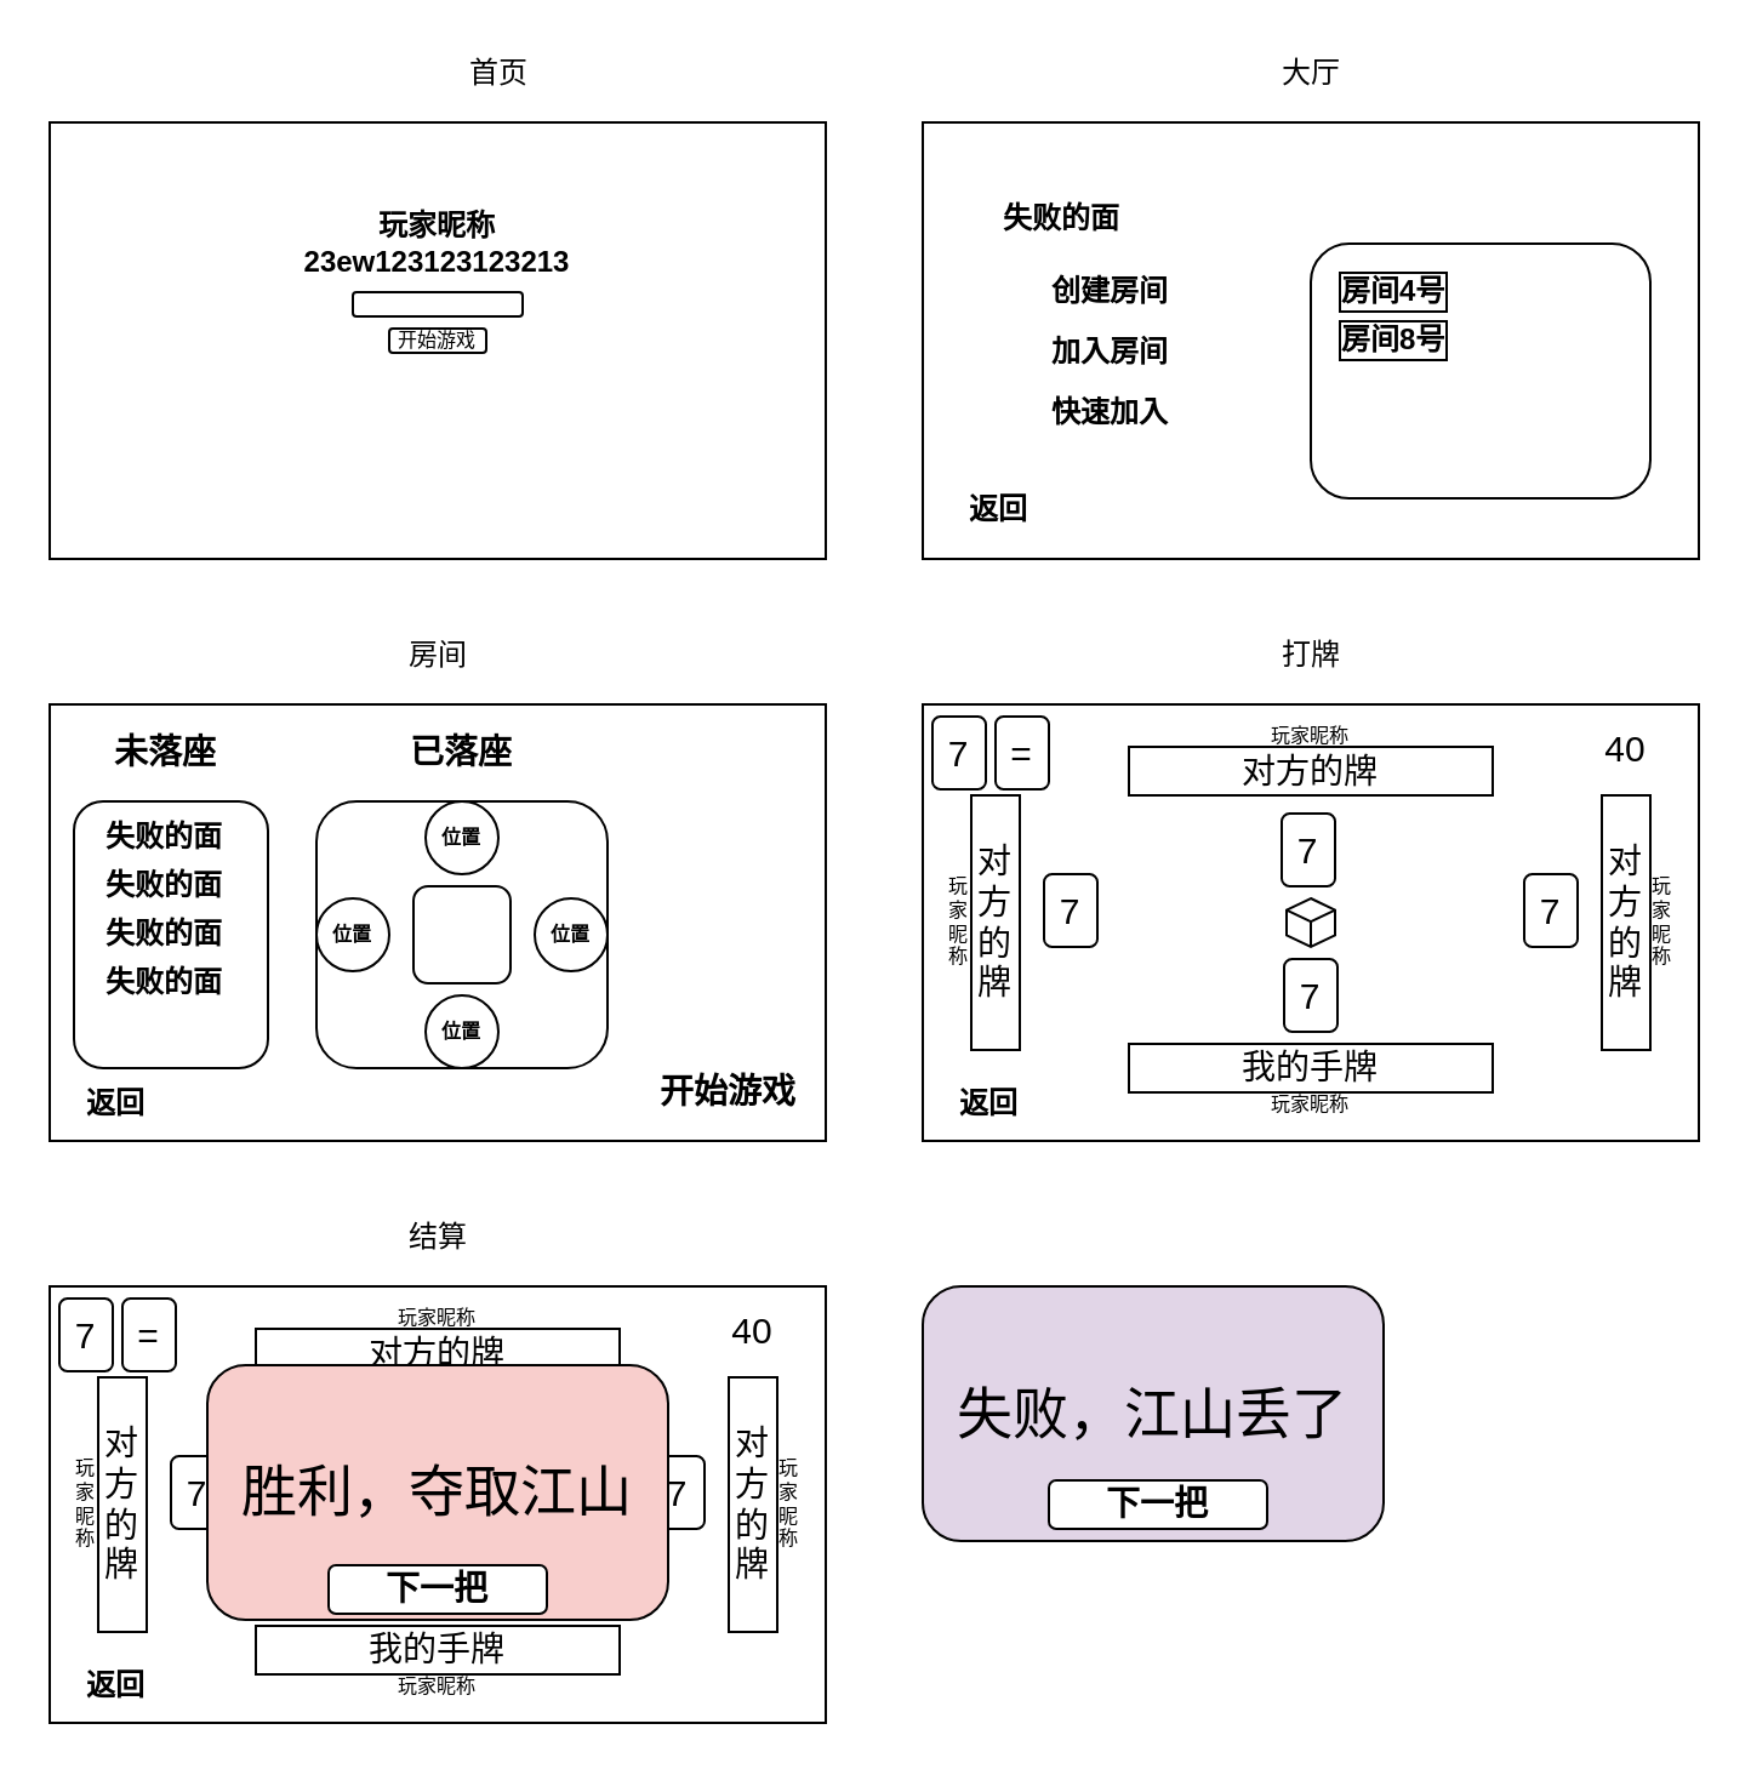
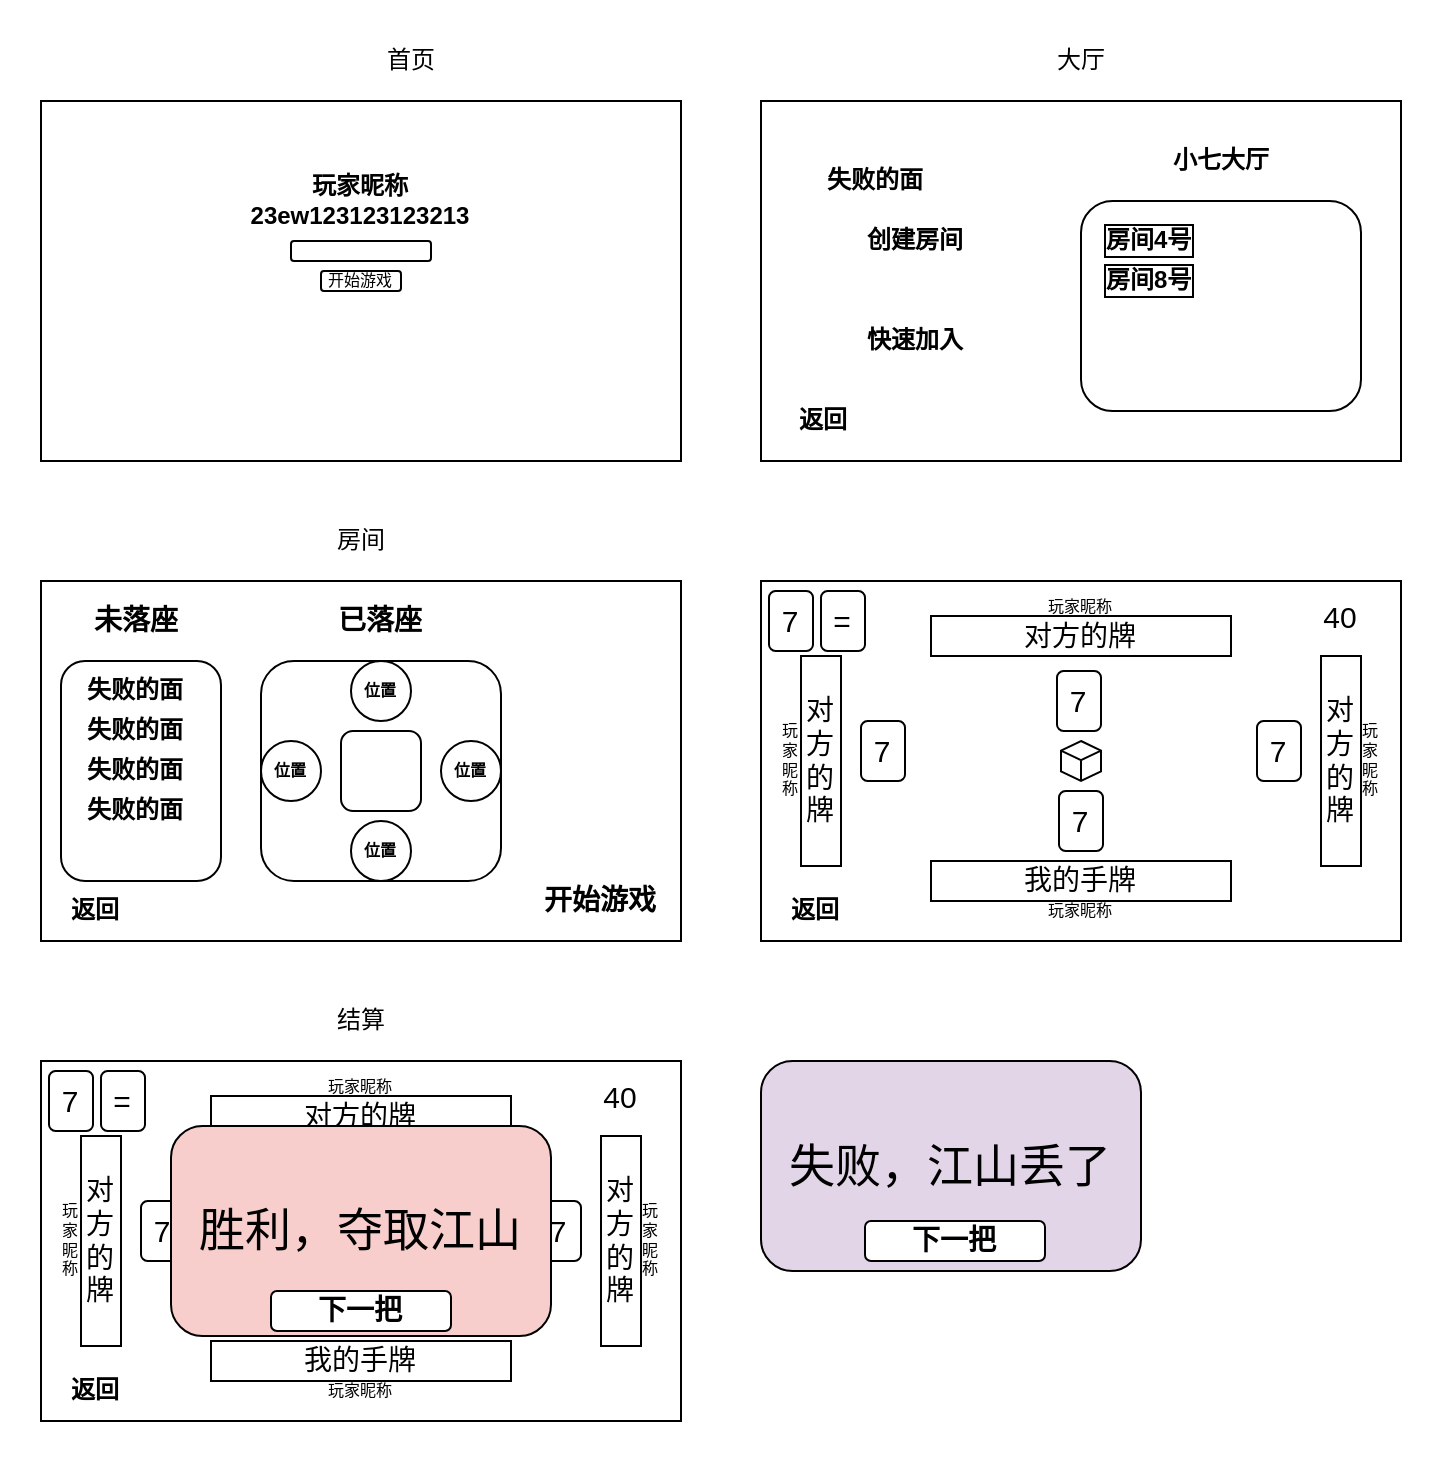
+ <mxCell id="10" value="小七大厅" style="text;html=1;strokeColor=none;fillColor=none;align=center;verticalAlign=middle;whiteSpace=wrap;rounded=0;fontStyle=1" parent="1" vertex="1"><mxGeometry x="582.5" y="70" width="55" height="20" as="geometry" /></mxCell>
- <mxCell id="13" value="加入房间" style="text;html=1;strokeColor=none;fillColor=none;align=center;verticalAlign=middle;whiteSpace=wrap;rounded=0;fontStyle=1" parent="1" vertex="1"><mxGeometry x="430" y="135" width="55" height="20" as="geometry" /></mxCell>
- <mxCell id="34" value="打牌" style="text;html=1;align=center;verticalAlign=middle;resizable=0;points=[];autosize=1;strokeColor=none;fillColor=none;" parent="1" vertex="1"><mxGeometry x="520" y="260" width="40" height="20" as="geometry" /></mxCell>
